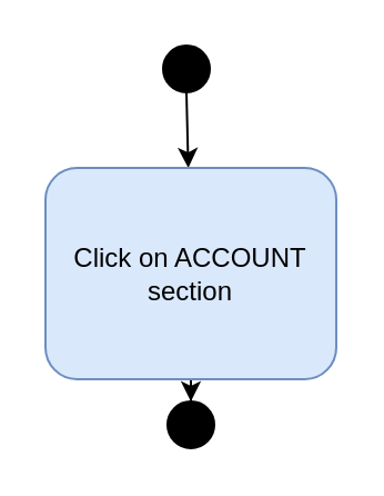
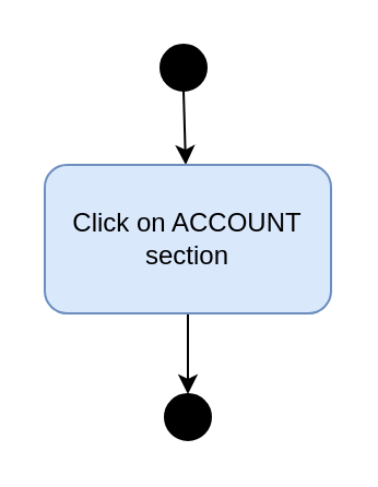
- <mxCell id="5" value="Click on ACCOUNT section" style="rounded=1;whiteSpace=wrap;html=1;fillColor=#dae8fc;strokeColor=#6c8ebf;" vertex="1" parent="1"><mxGeometry x="20" y="75" width="131" height="95" as="geometry" /></mxCell>
+ <mxCell id="5" value="Click on ACCOUNT section" style="rounded=1;whiteSpace=wrap;html=1;fillColor=#dae8fc;strokeColor=#6c8ebf;" vertex="1" parent="1"><mxGeometry x="20" y="75" width="131" height="68" as="geometry" /></mxCell>
